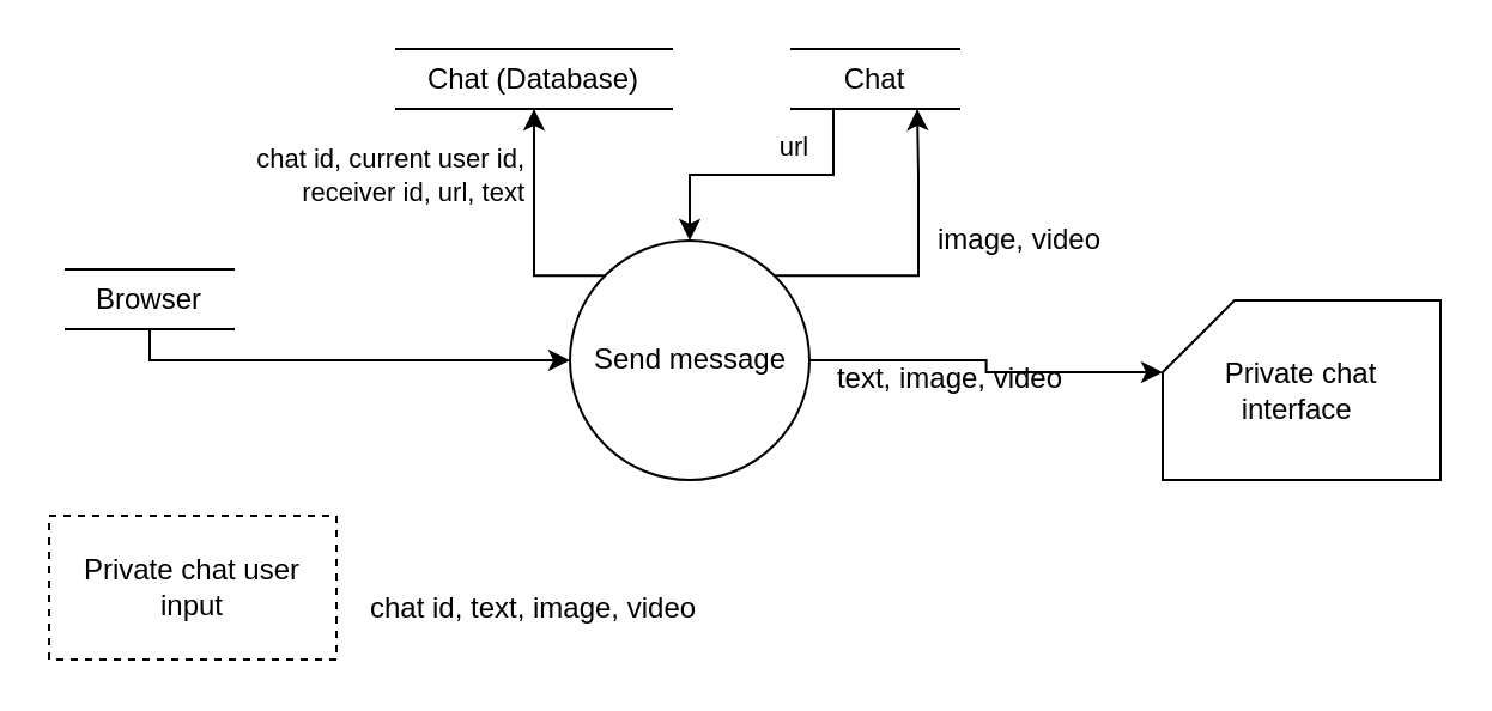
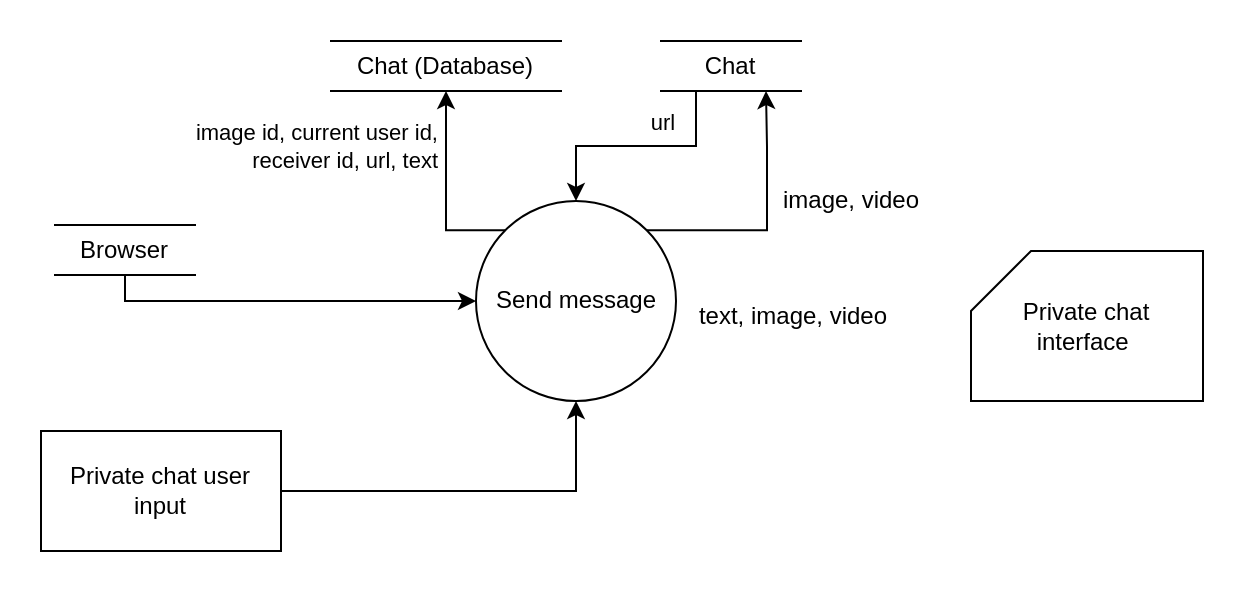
- <mxCell id="17" value="chat id,&amp;nbsp;current user id,&lt;br&gt;receiver&amp;nbsp;id, url, text" style="text;html=1;align=right;verticalAlign=middle;resizable=0;points=[];autosize=1;strokeColor=none;fillColor=none;fontSize=11;" vertex="1" parent="1"><mxGeometry x="90" y="54" width="130" height="38" as="geometry" /></mxCell>
+ <mxCell id="17" value="image id,&amp;nbsp;current user id,&lt;br&gt;receiver&amp;nbsp;id, url, text" style="text;html=1;align=right;verticalAlign=middle;resizable=0;points=[];autosize=1;strokeColor=none;fillColor=none;fontSize=11;" vertex="1" parent="1"><mxGeometry x="90" y="54" width="130" height="38" as="geometry" /></mxCell>
- <mxCell id="12" style="edgeStyle=orthogonalEdgeStyle;rounded=0;orthogonalLoop=1;jettySize=auto;html=1;exitX=1;exitY=0.5;exitDx=0;exitDy=0;entryX=0;entryY=0;entryDx=0;entryDy=30;entryPerimeter=0;fontSize=11;" edge="1" parent="1" source="13" target="2"><mxGeometry relative="1" as="geometry" /></mxCell>
- <mxCell id="7" value="Private chat user input" style="rounded=0;whiteSpace=wrap;html=1;dashed=1;" parent="1" vertex="1"><mxGeometry x="20" y="215" width="120" height="60" as="geometry" /></mxCell>
+ <mxCell id="7" value="Private chat user input" style="rounded=0;whiteSpace=wrap;html=1;" parent="1" vertex="1"><mxGeometry x="20" y="215" width="120" height="60" as="geometry" /></mxCell>
+ <mxCell id="6" style="edgeStyle=orthogonalEdgeStyle;rounded=0;orthogonalLoop=1;jettySize=auto;html=1;exitX=1;exitY=0.75;exitDx=0;exitDy=0;entryX=0.5;entryY=1;entryDx=0;entryDy=0;" parent="1" source="7" target="13" edge="1"><mxGeometry relative="1" as="geometry"><mxPoint x="565" y="170" as="targetPoint" /><Array as="points"><mxPoint x="140" y="245" /><mxPoint x="288" y="245" /></Array></mxGeometry></mxCell>
- <mxCell id="9" value="chat id,&amp;nbsp;text, image, video" style="text;html=1;align=center;verticalAlign=middle;resizable=0;points=[];autosize=1;strokeColor=none;fillColor=none;" parent="1" vertex="1"><mxGeometry x="144.5" y="241" width="154" height="26" as="geometry" /></mxCell>
